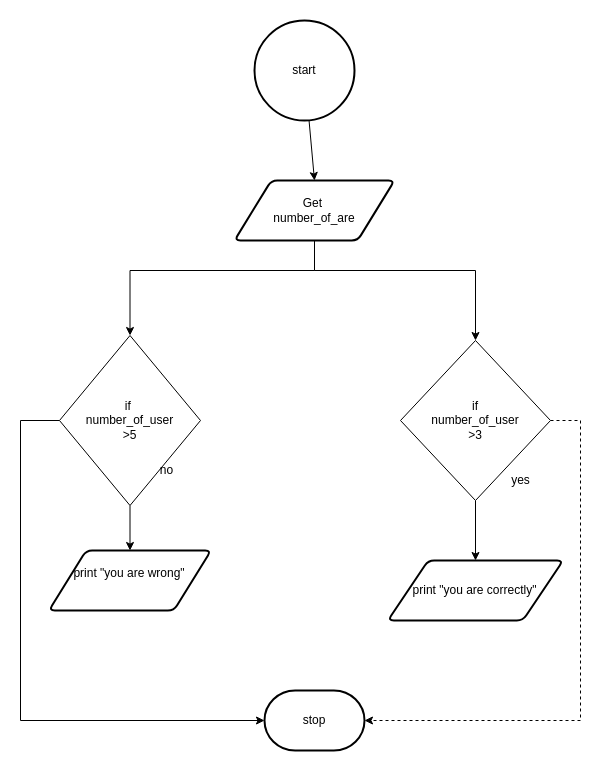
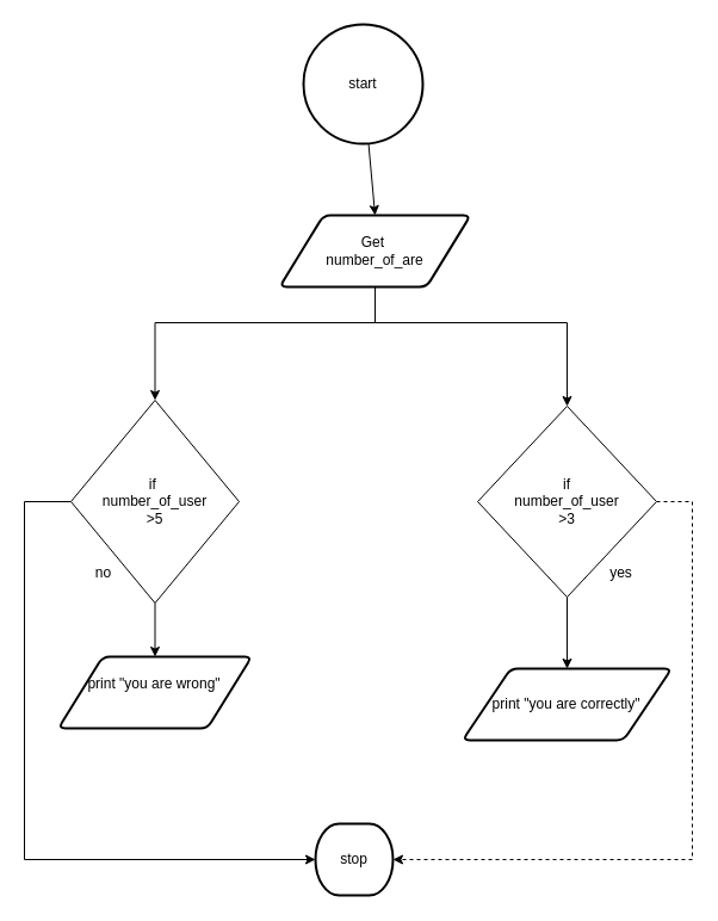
- <mxCell id="10" value="no" style="text;html=1;align=center;verticalAlign=middle;resizable=0;points=[];autosize=1;strokeColor=none;fillColor=none;" vertex="1" parent="1"><mxGeometry x="151" y="460" width="30" height="20" as="geometry" /></mxCell>
+ <mxCell id="10" value="no" style="text;html=1;align=center;verticalAlign=middle;resizable=0;points=[];autosize=1;strokeColor=none;fillColor=none;" vertex="1" parent="1"><mxGeometry x="71" y="470" width="30" height="20" as="geometry" /></mxCell>
- <mxCell id="17" value="stop" style="strokeWidth=2;html=1;shape=mxgraph.flowchart.terminator;whiteSpace=wrap;" vertex="1" parent="1"><mxGeometry x="264" y="690" width="100" height="60" as="geometry" /></mxCell>
+ <mxCell id="17" value="stop" style="strokeWidth=2;html=1;shape=mxgraph.flowchart.terminator;whiteSpace=wrap;" vertex="1" parent="1"><mxGeometry x="264" y="690" width="65" height="60" as="geometry" /></mxCell>
